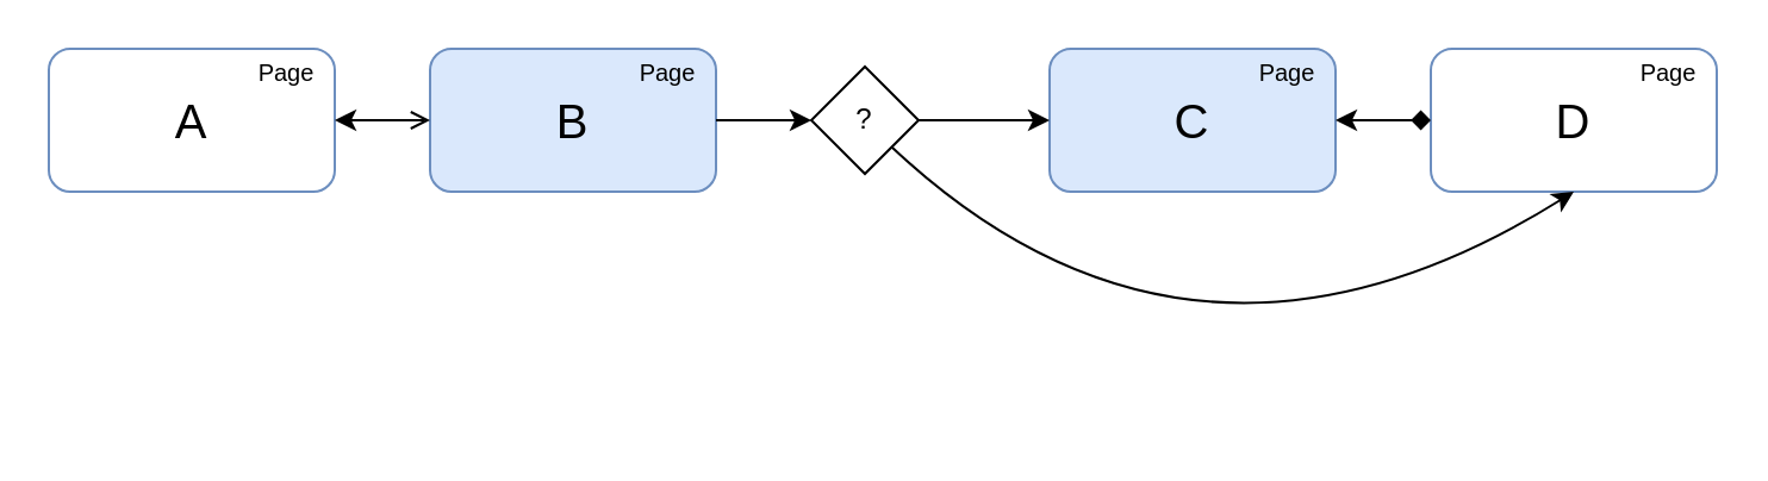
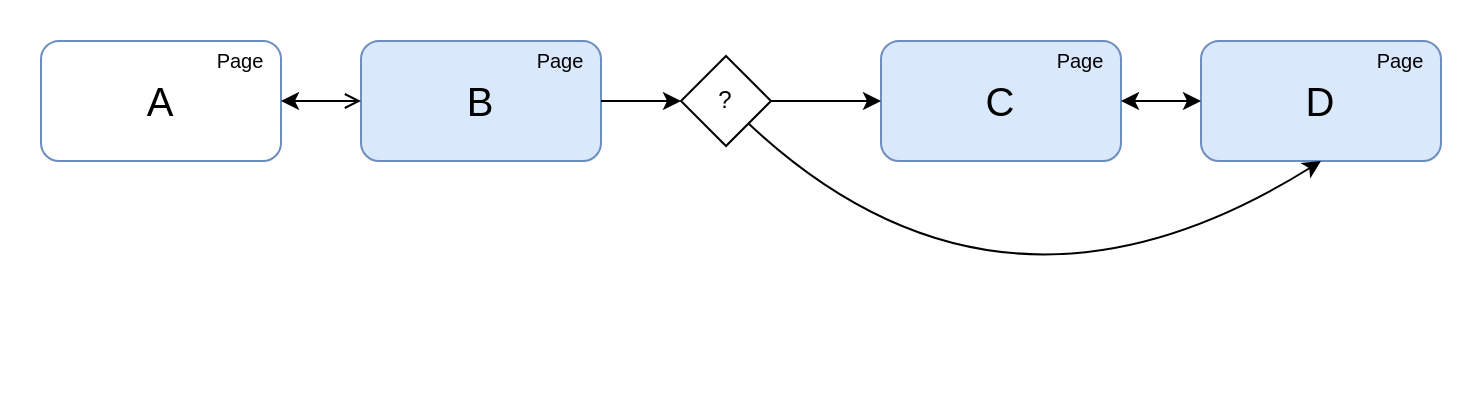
- <mxCell id="10" value="" style="endArrow=diamond;startArrow=classic;html=1;exitX=1;exitY=0.5;exitDx=0;exitDy=0;entryX=0;entryY=0.5;entryDx=0;entryDy=0;" edge="1" parent="1" source="4" target="5"><mxGeometry width="50" height="50" relative="1" as="geometry"><mxPoint x="430" y="250" as="sourcePoint" /><mxPoint x="480" y="200" as="targetPoint" /></mxGeometry></mxCell>
+ <mxCell id="10" value="" style="endArrow=classic;startArrow=classic;html=1;exitX=1;exitY=0.5;exitDx=0;exitDy=0;entryX=0;entryY=0.5;entryDx=0;entryDy=0;" edge="1" parent="1" source="4" target="5"><mxGeometry width="50" height="50" relative="1" as="geometry"><mxPoint x="430" y="250" as="sourcePoint" /><mxPoint x="480" y="200" as="targetPoint" /></mxGeometry></mxCell>
- <mxCell id="5" value="D" style="rounded=1;whiteSpace=wrap;html=1;fillColor=#ffffff;strokeColor=#6c8ebf;fontStyle=0;fontSize=20;" vertex="1" parent="1"><mxGeometry x="600" y="20" width="120" height="60" as="geometry" /></mxCell>
+ <mxCell id="5" value="D" style="rounded=1;whiteSpace=wrap;html=1;fillColor=#dae8fc;strokeColor=#6c8ebf;fontStyle=0;fontSize=20;" vertex="1" parent="1"><mxGeometry x="600" y="20" width="120" height="60" as="geometry" /></mxCell>
